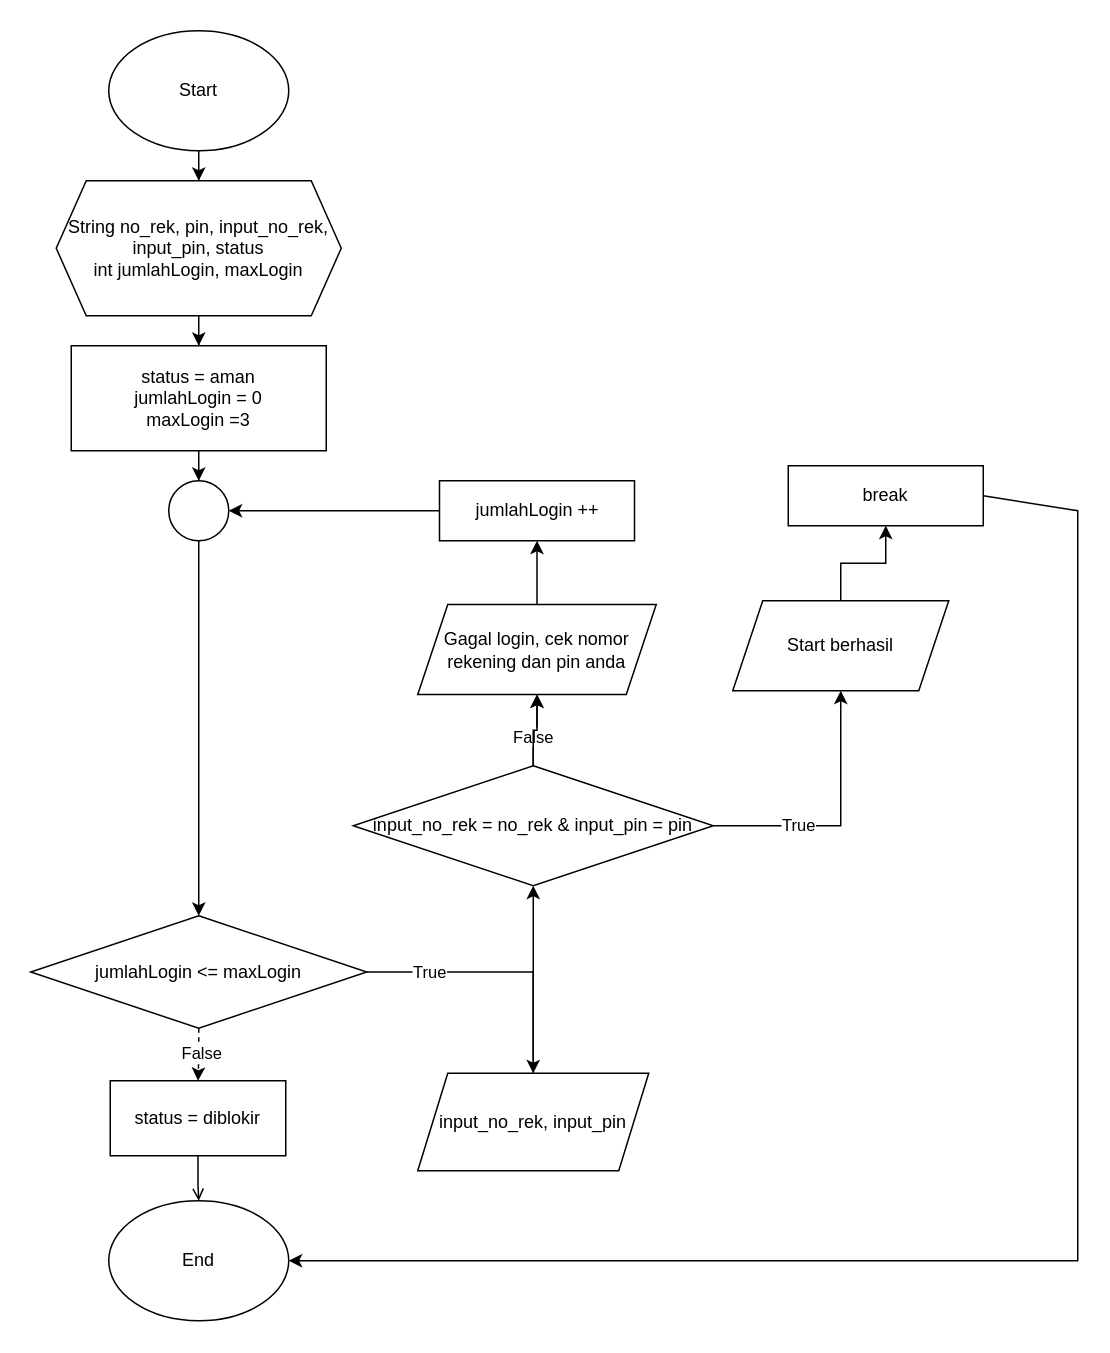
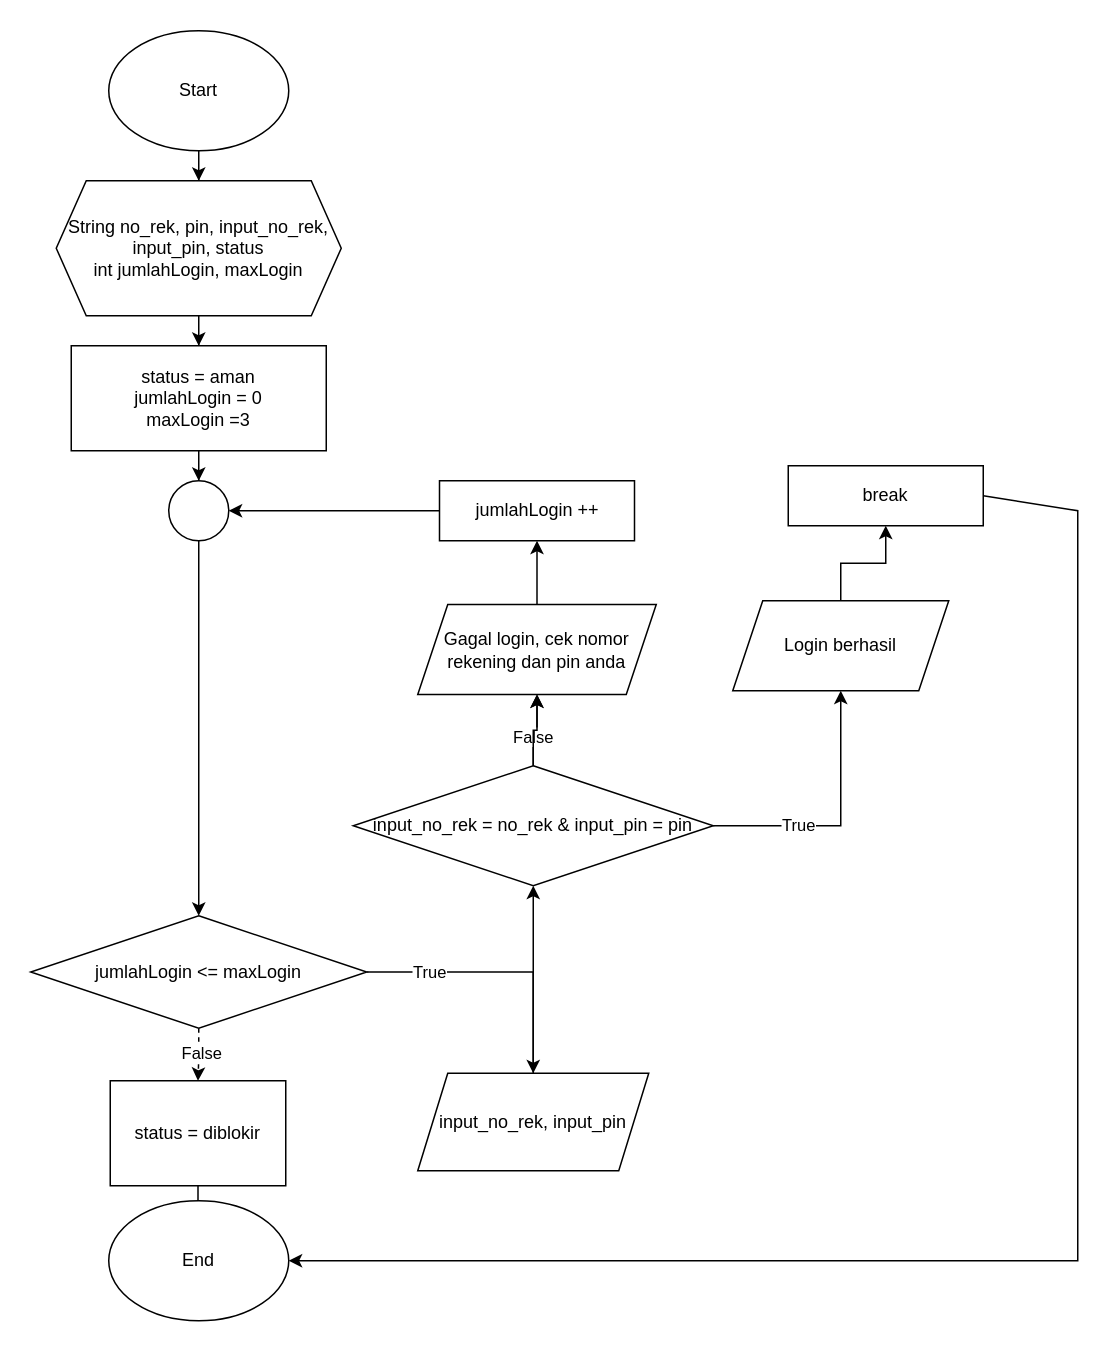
- <mxCell id="26" value="Start berhasil" style="shape=parallelogram;perimeter=parallelogramPerimeter;whiteSpace=wrap;html=1;fixedSize=1;" vertex="1" parent="1"><mxGeometry x="488" y="400" width="144" height="60" as="geometry" /></mxCell>
+ <mxCell id="26" value="Login berhasil" style="shape=parallelogram;perimeter=parallelogramPerimeter;whiteSpace=wrap;html=1;fixedSize=1;" vertex="1" parent="1"><mxGeometry x="488" y="400" width="144" height="60" as="geometry" /></mxCell>
- <mxCell id="30" value="status = diblokir" style="rounded=0;whiteSpace=wrap;html=1;" vertex="1" parent="1"><mxGeometry x="73" y="720" width="117" height="50" as="geometry" /></mxCell>
+ <mxCell id="30" value="status = diblokir" style="rounded=0;whiteSpace=wrap;html=1;" vertex="1" parent="1"><mxGeometry x="73" y="720" width="117" height="70" as="geometry" /></mxCell>
